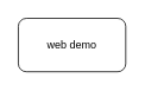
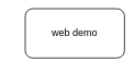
- <mxCell id="2" value="web demo" style="rounded=1;whiteSpace=wrap;html=1;" vertex="1" parent="1"><mxGeometry x="20" y="20" width="120" height="60" as="geometry" /></mxCell>
+ <mxCell id="2" value="web demo" style="rounded=1;whiteSpace=wrap;html=1;" vertex="1" parent="1"><mxGeometry x="30" y="10" width="120" height="60" as="geometry" /></mxCell>
